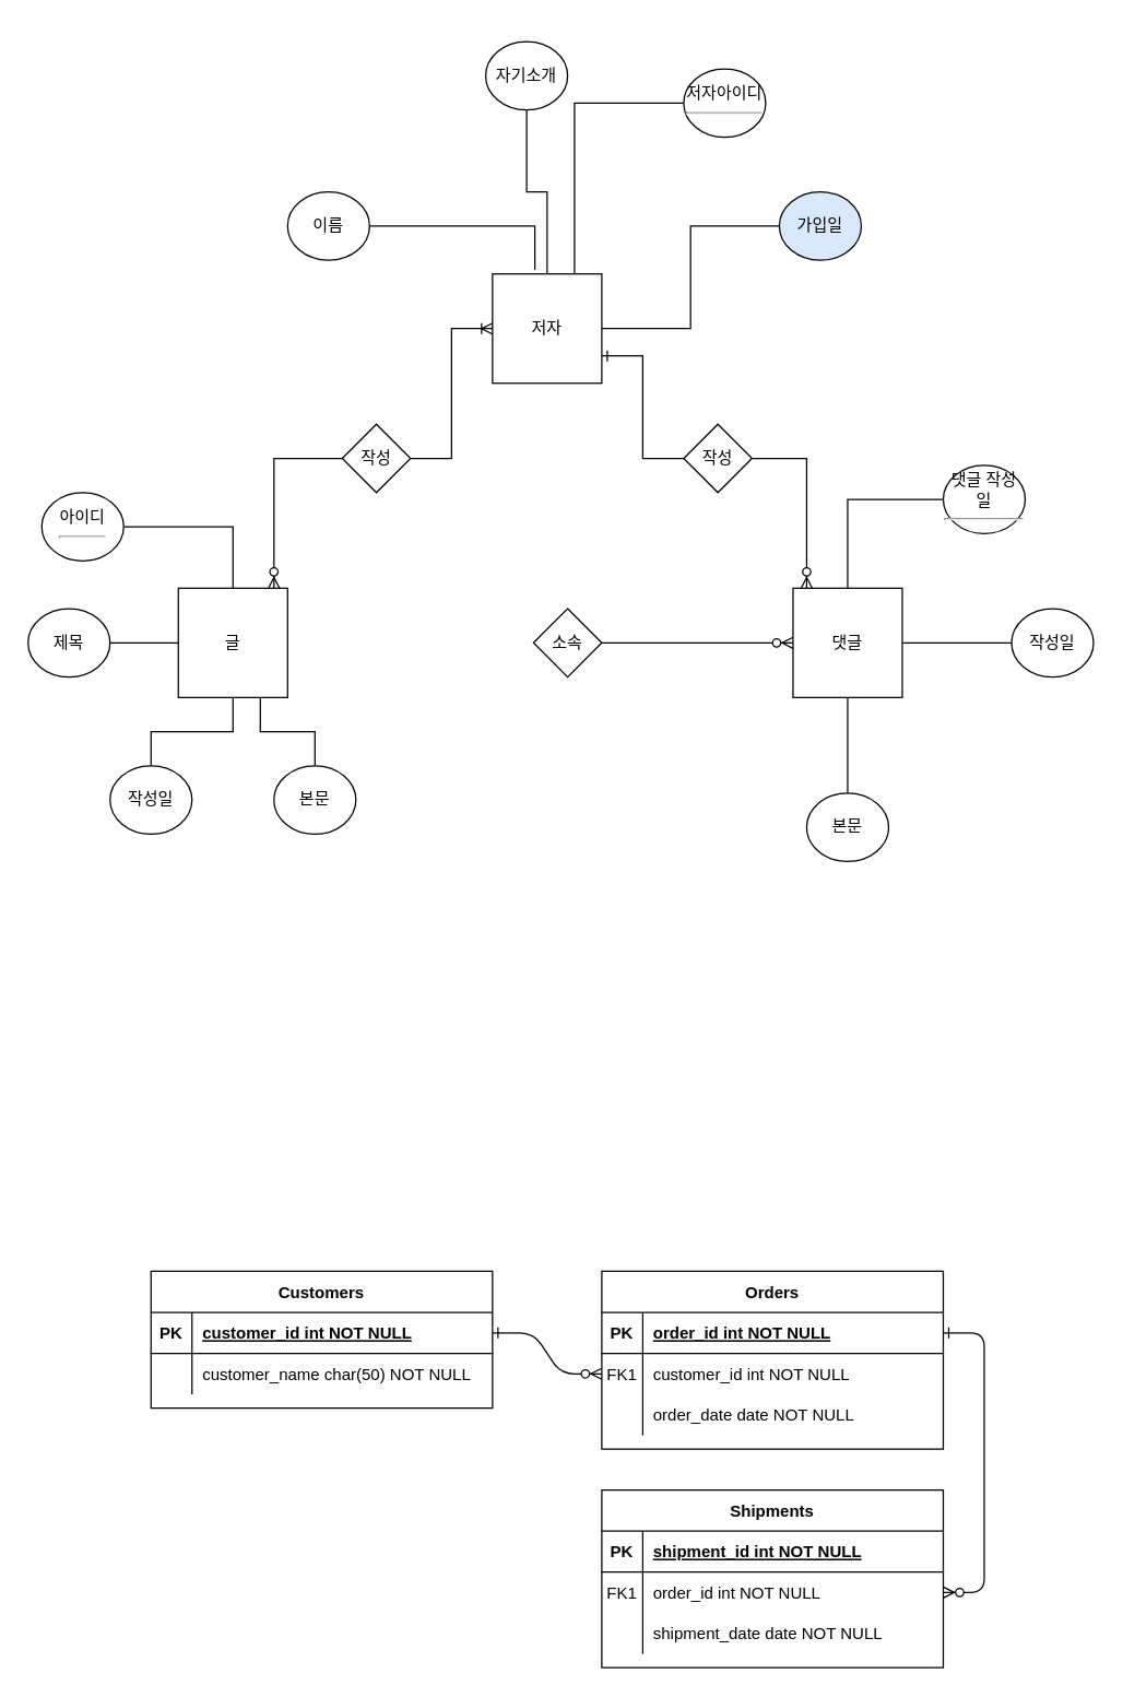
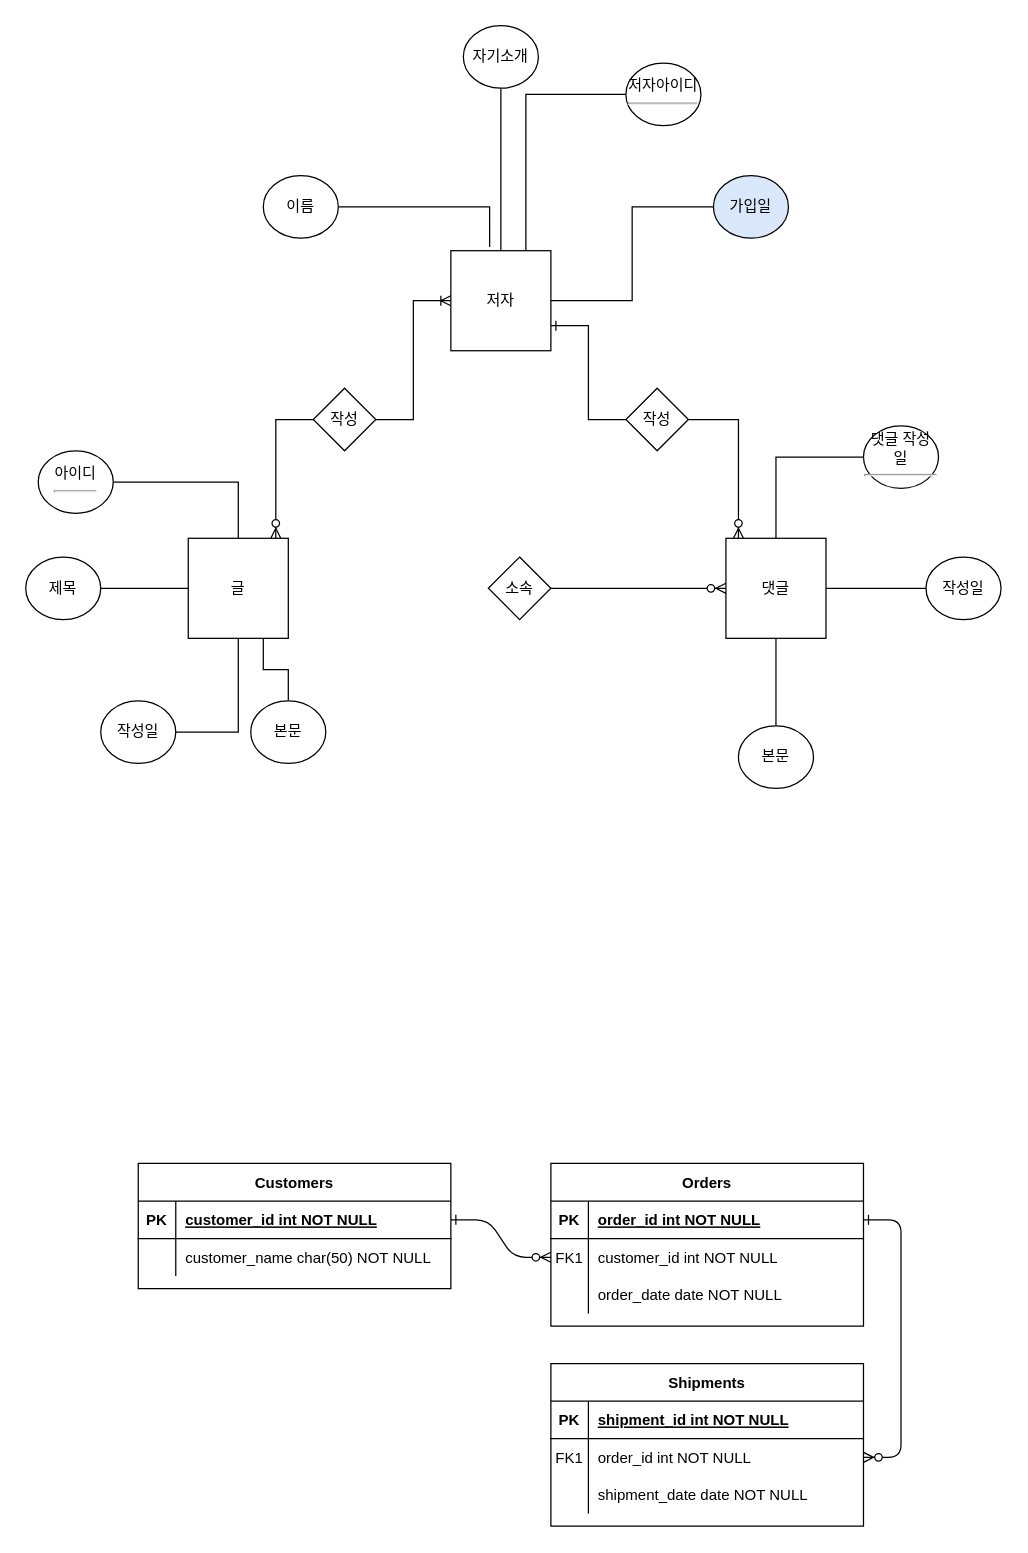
- <mxCell id="41" value="자기소개" style="ellipse;whiteSpace=wrap;html=1;" vertex="1" parent="1"><mxGeometry x="355" y="30" width="60" height="50" as="geometry" /></mxCell>
+ <mxCell id="41" value="자기소개" style="ellipse;whiteSpace=wrap;html=1;" vertex="1" parent="1"><mxGeometry x="370" y="20" width="60" height="50" as="geometry" /></mxCell>
- <mxCell id="32" value="글" style="whiteSpace=wrap;html=1;aspect=fixed;" vertex="1" parent="1"><mxGeometry x="130" y="430" width="80" height="80" as="geometry" /></mxCell>
+ <mxCell id="32" value="글" style="whiteSpace=wrap;html=1;aspect=fixed;" vertex="1" parent="1"><mxGeometry x="150" y="430" width="80" height="80" as="geometry" /></mxCell>
